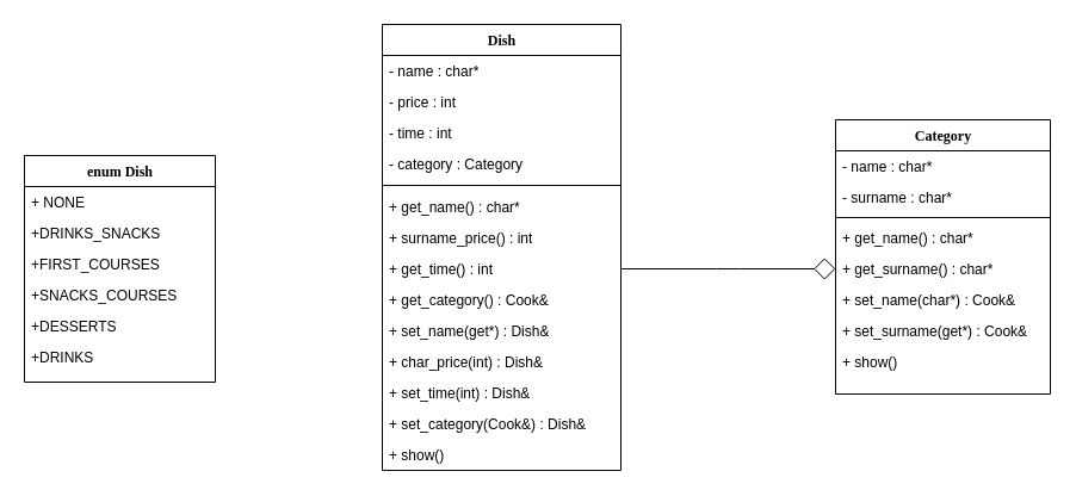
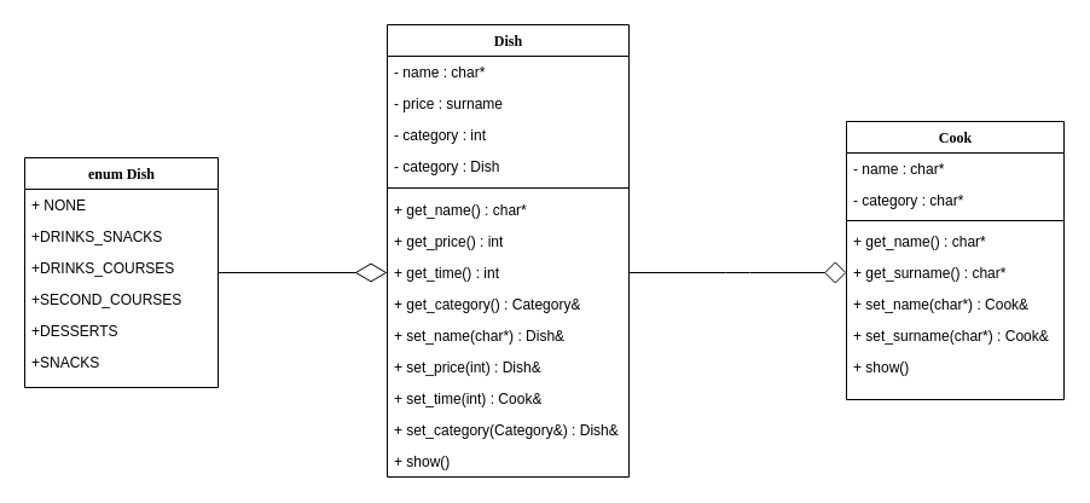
- <mxCell id="4" value="- price : int" style="text;html=1;strokeColor=none;fillColor=none;align=left;verticalAlign=top;spacingLeft=4;spacingRight=4;whiteSpace=wrap;overflow=hidden;rotatable=0;points=[[0,0.5],[1,0.5]];portConstraint=eastwest;" parent="2" vertex="1"><mxGeometry y="52" width="200" height="26" as="geometry" /></mxCell>
+ <mxCell id="4" value="- price : surname" style="text;html=1;strokeColor=none;fillColor=none;align=left;verticalAlign=top;spacingLeft=4;spacingRight=4;whiteSpace=wrap;overflow=hidden;rotatable=0;points=[[0,0.5],[1,0.5]];portConstraint=eastwest;" parent="2" vertex="1"><mxGeometry y="52" width="200" height="26" as="geometry" /></mxCell>
- <mxCell id="5" value="- time : int" style="text;html=1;strokeColor=none;fillColor=none;align=left;verticalAlign=top;spacingLeft=4;spacingRight=4;whiteSpace=wrap;overflow=hidden;rotatable=0;points=[[0,0.5],[1,0.5]];portConstraint=eastwest;" parent="2" vertex="1"><mxGeometry y="78" width="200" height="26" as="geometry" /></mxCell>
+ <mxCell id="5" value="- category : int" style="text;html=1;strokeColor=none;fillColor=none;align=left;verticalAlign=top;spacingLeft=4;spacingRight=4;whiteSpace=wrap;overflow=hidden;rotatable=0;points=[[0,0.5],[1,0.5]];portConstraint=eastwest;" parent="2" vertex="1"><mxGeometry y="78" width="200" height="26" as="geometry" /></mxCell>
- <mxCell id="26" value="Category" style="swimlane;html=1;fontStyle=1;align=center;verticalAlign=top;childLayout=stackLayout;horizontal=1;startSize=26;horizontalStack=0;resizeParent=1;resizeLast=0;collapsible=1;marginBottom=0;swimlaneFillColor=#ffffff;rounded=0;shadow=0;comic=0;labelBackgroundColor=none;strokeWidth=1;fillColor=none;fontFamily=Verdana;fontSize=12" parent="1" vertex="1"><mxGeometry x="700" y="100" width="180" height="230" as="geometry" /></mxCell>
+ <mxCell id="26" value="Cook" style="swimlane;html=1;fontStyle=1;align=center;verticalAlign=top;childLayout=stackLayout;horizontal=1;startSize=26;horizontalStack=0;resizeParent=1;resizeLast=0;collapsible=1;marginBottom=0;swimlaneFillColor=#ffffff;rounded=0;shadow=0;comic=0;labelBackgroundColor=none;strokeWidth=1;fillColor=none;fontFamily=Verdana;fontSize=12" parent="1" vertex="1"><mxGeometry x="700" y="100" width="180" height="230" as="geometry" /></mxCell>
- <mxCell id="6" value="- category : Category" style="text;html=1;strokeColor=none;fillColor=none;align=left;verticalAlign=top;spacingLeft=4;spacingRight=4;whiteSpace=wrap;overflow=hidden;rotatable=0;points=[[0,0.5],[1,0.5]];portConstraint=eastwest;" parent="2" vertex="1"><mxGeometry y="104" width="200" height="26" as="geometry" /></mxCell>
+ <mxCell id="6" value="- category : Dish" style="text;html=1;strokeColor=none;fillColor=none;align=left;verticalAlign=top;spacingLeft=4;spacingRight=4;whiteSpace=wrap;overflow=hidden;rotatable=0;points=[[0,0.5],[1,0.5]];portConstraint=eastwest;" parent="2" vertex="1"><mxGeometry y="104" width="200" height="26" as="geometry" /></mxCell>
- <mxCell id="28" value="- surname : char*" style="text;html=1;strokeColor=none;fillColor=none;align=left;verticalAlign=top;spacingLeft=4;spacingRight=4;whiteSpace=wrap;overflow=hidden;rotatable=0;points=[[0,0.5],[1,0.5]];portConstraint=eastwest;" parent="26" vertex="1"><mxGeometry y="52" width="180" height="26" as="geometry" /></mxCell>
+ <mxCell id="28" value="- category : char*" style="text;html=1;strokeColor=none;fillColor=none;align=left;verticalAlign=top;spacingLeft=4;spacingRight=4;whiteSpace=wrap;overflow=hidden;rotatable=0;points=[[0,0.5],[1,0.5]];portConstraint=eastwest;" parent="26" vertex="1"><mxGeometry y="52" width="180" height="26" as="geometry" /></mxCell>
- <mxCell id="9" value="+ surname_price() : int" style="text;html=1;strokeColor=none;fillColor=none;align=left;verticalAlign=top;spacingLeft=4;spacingRight=4;whiteSpace=wrap;overflow=hidden;rotatable=0;points=[[0,0.5],[1,0.5]];portConstraint=eastwest;" parent="2" vertex="1"><mxGeometry y="166" width="200" height="26" as="geometry" /></mxCell>
+ <mxCell id="9" value="+ get_price() : int" style="text;html=1;strokeColor=none;fillColor=none;align=left;verticalAlign=top;spacingLeft=4;spacingRight=4;whiteSpace=wrap;overflow=hidden;rotatable=0;points=[[0,0.5],[1,0.5]];portConstraint=eastwest;" parent="2" vertex="1"><mxGeometry y="166" width="200" height="26" as="geometry" /></mxCell>
- <mxCell id="21" value="+FIRST_COURSES" style="text;html=1;strokeColor=none;fillColor=none;align=left;verticalAlign=top;spacingLeft=4;spacingRight=4;whiteSpace=wrap;overflow=hidden;rotatable=0;points=[[0,0.5],[1,0.5]];portConstraint=eastwest;" parent="18" vertex="1"><mxGeometry y="78" width="160" height="26" as="geometry" /></mxCell>
+ <mxCell id="21" value="+DRINKS_COURSES" style="text;html=1;strokeColor=none;fillColor=none;align=left;verticalAlign=top;spacingLeft=4;spacingRight=4;whiteSpace=wrap;overflow=hidden;rotatable=0;points=[[0,0.5],[1,0.5]];portConstraint=eastwest;" parent="18" vertex="1"><mxGeometry y="78" width="160" height="26" as="geometry" /></mxCell>
+ <mxCell id="17" value="" style="endArrow=diamondThin;endFill=0;endSize=24;html=1;exitX=1;exitY=0.5;exitDx=0;exitDy=0;entryX=0;entryY=0.5;entryDx=0;entryDy=0;" edge="1" parent="1" source="18" target="10"><mxGeometry width="160" relative="1" as="geometry"><mxPoint x="360" y="320" as="sourcePoint" /><mxPoint x="520" y="320" as="targetPoint" /></mxGeometry></mxCell>
- <mxCell id="22" value="+SNACKS_COURSES" style="text;html=1;strokeColor=none;fillColor=none;align=left;verticalAlign=top;spacingLeft=4;spacingRight=4;whiteSpace=wrap;overflow=hidden;rotatable=0;points=[[0,0.5],[1,0.5]];portConstraint=eastwest;" parent="18" vertex="1"><mxGeometry y="104" width="160" height="26" as="geometry" /></mxCell>
+ <mxCell id="22" value="+SECOND_COURSES" style="text;html=1;strokeColor=none;fillColor=none;align=left;verticalAlign=top;spacingLeft=4;spacingRight=4;whiteSpace=wrap;overflow=hidden;rotatable=0;points=[[0,0.5],[1,0.5]];portConstraint=eastwest;" parent="18" vertex="1"><mxGeometry y="104" width="160" height="26" as="geometry" /></mxCell>
- <mxCell id="11" value="+ get_category() : Cook&amp;amp;" style="text;html=1;strokeColor=none;fillColor=none;align=left;verticalAlign=top;spacingLeft=4;spacingRight=4;whiteSpace=wrap;overflow=hidden;rotatable=0;points=[[0,0.5],[1,0.5]];portConstraint=eastwest;" parent="2" vertex="1"><mxGeometry y="218" width="200" height="26" as="geometry" /></mxCell>
+ <mxCell id="11" value="+ get_category() : Category&amp;amp;" style="text;html=1;strokeColor=none;fillColor=none;align=left;verticalAlign=top;spacingLeft=4;spacingRight=4;whiteSpace=wrap;overflow=hidden;rotatable=0;points=[[0,0.5],[1,0.5]];portConstraint=eastwest;" parent="2" vertex="1"><mxGeometry y="218" width="200" height="26" as="geometry" /></mxCell>
- <mxCell id="12" value="+ set_name(get*) : Dish&amp;amp;" style="text;html=1;strokeColor=none;fillColor=none;align=left;verticalAlign=top;spacingLeft=4;spacingRight=4;whiteSpace=wrap;overflow=hidden;rotatable=0;points=[[0,0.5],[1,0.5]];portConstraint=eastwest;" parent="2" vertex="1"><mxGeometry y="244" width="200" height="26" as="geometry" /></mxCell>
+ <mxCell id="12" value="+ set_name(char*) : Dish&amp;amp;" style="text;html=1;strokeColor=none;fillColor=none;align=left;verticalAlign=top;spacingLeft=4;spacingRight=4;whiteSpace=wrap;overflow=hidden;rotatable=0;points=[[0,0.5],[1,0.5]];portConstraint=eastwest;" parent="2" vertex="1"><mxGeometry y="244" width="200" height="26" as="geometry" /></mxCell>
- <mxCell id="33" value="+ set_surname(get*) : Cook&amp;amp;" style="text;html=1;strokeColor=none;fillColor=none;align=left;verticalAlign=top;spacingLeft=4;spacingRight=4;whiteSpace=wrap;overflow=hidden;rotatable=0;points=[[0,0.5],[1,0.5]];portConstraint=eastwest;" parent="26" vertex="1"><mxGeometry y="164" width="180" height="26" as="geometry" /></mxCell>
+ <mxCell id="33" value="+ set_surname(char*) : Cook&amp;amp;" style="text;html=1;strokeColor=none;fillColor=none;align=left;verticalAlign=top;spacingLeft=4;spacingRight=4;whiteSpace=wrap;overflow=hidden;rotatable=0;points=[[0,0.5],[1,0.5]];portConstraint=eastwest;" parent="26" vertex="1"><mxGeometry y="164" width="180" height="26" as="geometry" /></mxCell>
- <mxCell id="24" value="+DRINKS" style="text;html=1;strokeColor=none;fillColor=none;align=left;verticalAlign=top;spacingLeft=4;spacingRight=4;whiteSpace=wrap;overflow=hidden;rotatable=0;points=[[0,0.5],[1,0.5]];portConstraint=eastwest;" parent="18" vertex="1"><mxGeometry y="156" width="160" height="26" as="geometry" /></mxCell>
+ <mxCell id="24" value="+SNACKS" style="text;html=1;strokeColor=none;fillColor=none;align=left;verticalAlign=top;spacingLeft=4;spacingRight=4;whiteSpace=wrap;overflow=hidden;rotatable=0;points=[[0,0.5],[1,0.5]];portConstraint=eastwest;" parent="18" vertex="1"><mxGeometry y="156" width="160" height="26" as="geometry" /></mxCell>
- <mxCell id="13" value="+ char_price(int) : Dish&amp;amp;" style="text;html=1;strokeColor=none;fillColor=none;align=left;verticalAlign=top;spacingLeft=4;spacingRight=4;whiteSpace=wrap;overflow=hidden;rotatable=0;points=[[0,0.5],[1,0.5]];portConstraint=eastwest;" parent="2" vertex="1"><mxGeometry y="270" width="200" height="26" as="geometry" /></mxCell>
+ <mxCell id="13" value="+ set_price(int) : Dish&amp;amp;" style="text;html=1;strokeColor=none;fillColor=none;align=left;verticalAlign=top;spacingLeft=4;spacingRight=4;whiteSpace=wrap;overflow=hidden;rotatable=0;points=[[0,0.5],[1,0.5]];portConstraint=eastwest;" parent="2" vertex="1"><mxGeometry y="270" width="200" height="26" as="geometry" /></mxCell>
- <mxCell id="14" value="+ set_time(int) : Dish&amp;amp;" style="text;html=1;strokeColor=none;fillColor=none;align=left;verticalAlign=top;spacingLeft=4;spacingRight=4;whiteSpace=wrap;overflow=hidden;rotatable=0;points=[[0,0.5],[1,0.5]];portConstraint=eastwest;" parent="2" vertex="1"><mxGeometry y="296" width="200" height="26" as="geometry" /></mxCell>
+ <mxCell id="14" value="+ set_time(int) : Cook&amp;amp;" style="text;html=1;strokeColor=none;fillColor=none;align=left;verticalAlign=top;spacingLeft=4;spacingRight=4;whiteSpace=wrap;overflow=hidden;rotatable=0;points=[[0,0.5],[1,0.5]];portConstraint=eastwest;" parent="2" vertex="1"><mxGeometry y="296" width="200" height="26" as="geometry" /></mxCell>
- <mxCell id="15" value="+ set_category(Cook&amp;amp;) : Dish&amp;amp;" style="text;html=1;strokeColor=none;fillColor=none;align=left;verticalAlign=top;spacingLeft=4;spacingRight=4;whiteSpace=wrap;overflow=hidden;rotatable=0;points=[[0,0.5],[1,0.5]];portConstraint=eastwest;" parent="2" vertex="1"><mxGeometry y="322" width="200" height="26" as="geometry" /></mxCell>
+ <mxCell id="15" value="+ set_category(Category&amp;amp;) : Dish&amp;amp;" style="text;html=1;strokeColor=none;fillColor=none;align=left;verticalAlign=top;spacingLeft=4;spacingRight=4;whiteSpace=wrap;overflow=hidden;rotatable=0;points=[[0,0.5],[1,0.5]];portConstraint=eastwest;" parent="2" vertex="1"><mxGeometry y="322" width="200" height="26" as="geometry" /></mxCell>
